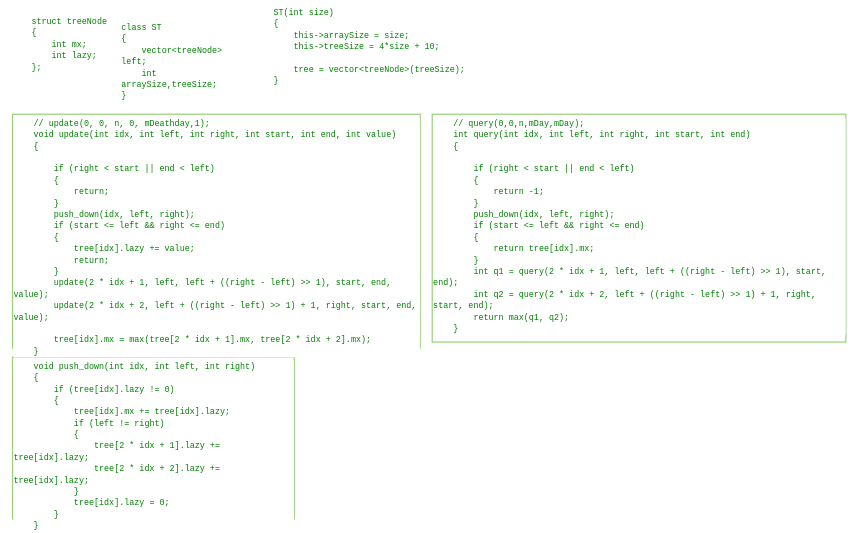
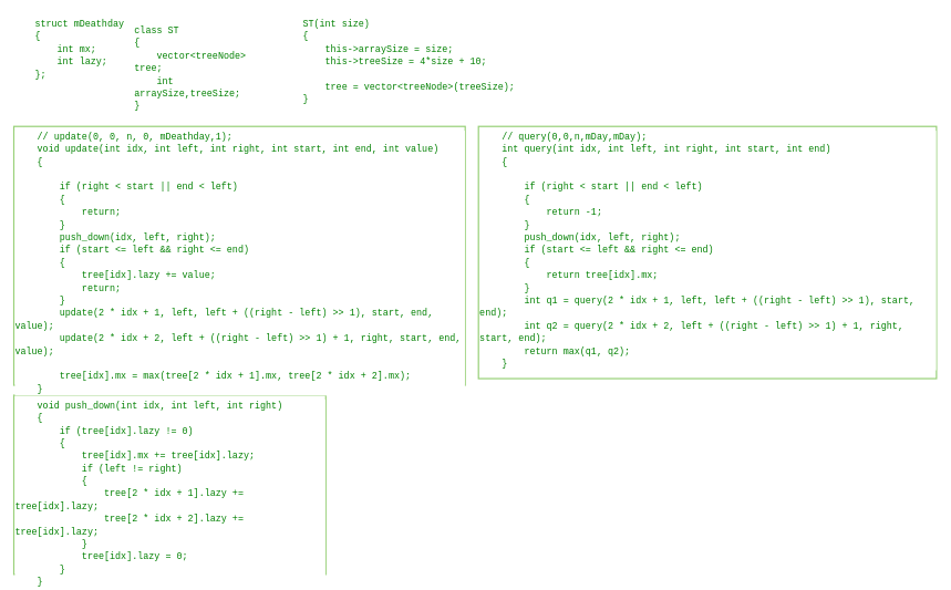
- <mxCell id="2" value="&lt;div style=&quot;color: rgb(0, 0, 0); background-color: rgb(255, 255, 255); font-family: Consolas, &amp;quot;Courier New&amp;quot;, monospace; font-weight: normal; font-size: 14px; line-height: 19px;&quot;&gt;&lt;div&gt;&lt;span style=&quot;color: #008000;&quot;&gt;struct treeNode&lt;/span&gt;&lt;/div&gt;&lt;div&gt;&lt;span style=&quot;color: #008000;&quot;&gt;{&lt;/span&gt;&lt;/div&gt;&lt;div&gt;&lt;span style=&quot;color: #008000;&quot;&gt;&amp;nbsp; &amp;nbsp; int mx;&lt;/span&gt;&lt;/div&gt;&lt;div&gt;&lt;span style=&quot;color: #008000;&quot;&gt;&amp;nbsp; &amp;nbsp; int lazy;&lt;/span&gt;&lt;/div&gt;&lt;div&gt;&lt;span style=&quot;color: #008000;&quot;&gt;};&lt;/span&gt;&lt;/div&gt;&lt;/div&gt;" style="text;whiteSpace=wrap;html=1;" parent="1" vertex="1"><mxGeometry x="50" width="150" height="120" as="geometry" y="20" /></mxCell>
+ <mxCell id="2" value="&lt;div style=&quot;color: rgb(0, 0, 0); background-color: rgb(255, 255, 255); font-family: Consolas, &amp;quot;Courier New&amp;quot;, monospace; font-weight: normal; font-size: 14px; line-height: 19px;&quot;&gt;&lt;div&gt;&lt;span style=&quot;color: #008000;&quot;&gt;struct mDeathday&lt;/span&gt;&lt;/div&gt;&lt;div&gt;&lt;span style=&quot;color: #008000;&quot;&gt;{&lt;/span&gt;&lt;/div&gt;&lt;div&gt;&lt;span style=&quot;color: #008000;&quot;&gt;&amp;nbsp; &amp;nbsp; int mx;&lt;/span&gt;&lt;/div&gt;&lt;div&gt;&lt;span style=&quot;color: #008000;&quot;&gt;&amp;nbsp; &amp;nbsp; int lazy;&lt;/span&gt;&lt;/div&gt;&lt;div&gt;&lt;span style=&quot;color: #008000;&quot;&gt;};&lt;/span&gt;&lt;/div&gt;&lt;/div&gt;" style="text;whiteSpace=wrap;html=1;" parent="1" vertex="1"><mxGeometry x="50" width="150" height="120" as="geometry" y="20" /></mxCell>
- <mxCell id="3" value="&lt;div style=&quot;color: rgb(0, 0, 0); background-color: rgb(255, 255, 255); font-family: Consolas, &amp;quot;Courier New&amp;quot;, monospace; font-weight: normal; font-size: 14px; line-height: 19px;&quot;&gt;&lt;div&gt;&lt;span style=&quot;color: #008000;&quot;&gt;class ST&lt;/span&gt;&lt;/div&gt;&lt;div&gt;&lt;span style=&quot;color: #008000;&quot;&gt;{&lt;/span&gt;&lt;/div&gt;&lt;div&gt;&lt;span style=&quot;color: #008000;&quot;&gt;&amp;nbsp; &amp;nbsp; vector&amp;lt;treeNode&amp;gt; left;&lt;/span&gt;&lt;/div&gt;&lt;div&gt;&lt;span style=&quot;color: #008000;&quot;&gt;&amp;nbsp; &amp;nbsp; int arraySize,treeSize;&lt;/span&gt;&lt;/div&gt;&lt;div&gt;&lt;span style=&quot;color: #008000;&quot;&gt;}&lt;/span&gt;&lt;/div&gt;&lt;/div&gt;" style="text;whiteSpace=wrap;html=1;" parent="1" vertex="1"><mxGeometry x="200" y="30" width="210" height="90" as="geometry" /></mxCell>
+ <mxCell id="3" value="&lt;div style=&quot;color: rgb(0, 0, 0); background-color: rgb(255, 255, 255); font-family: Consolas, &amp;quot;Courier New&amp;quot;, monospace; font-weight: normal; font-size: 14px; line-height: 19px;&quot;&gt;&lt;div&gt;&lt;span style=&quot;color: #008000;&quot;&gt;class ST&lt;/span&gt;&lt;/div&gt;&lt;div&gt;&lt;span style=&quot;color: #008000;&quot;&gt;{&lt;/span&gt;&lt;/div&gt;&lt;div&gt;&lt;span style=&quot;color: #008000;&quot;&gt;&amp;nbsp; &amp;nbsp; vector&amp;lt;treeNode&amp;gt; tree;&lt;/span&gt;&lt;/div&gt;&lt;div&gt;&lt;span style=&quot;color: #008000;&quot;&gt;&amp;nbsp; &amp;nbsp; int arraySize,treeSize;&lt;/span&gt;&lt;/div&gt;&lt;div&gt;&lt;span style=&quot;color: #008000;&quot;&gt;}&lt;/span&gt;&lt;/div&gt;&lt;/div&gt;" style="text;whiteSpace=wrap;html=1;" parent="1" vertex="1"><mxGeometry x="200" y="30" width="210" height="90" as="geometry" /></mxCell>
- <mxCell id="4" value="&lt;div style=&quot;color: rgb(0, 0, 0); background-color: rgb(255, 255, 255); font-family: Consolas, &amp;quot;Courier New&amp;quot;, monospace; font-weight: normal; font-size: 14px; line-height: 19px;&quot;&gt;&lt;div&gt;&lt;span style=&quot;color: #008000;&quot;&gt;&amp;nbsp; &amp;nbsp; ST(int size)&lt;/span&gt;&lt;/div&gt;&lt;div&gt;&lt;span style=&quot;color: #008000;&quot;&gt;&amp;nbsp; &amp;nbsp; {&lt;/span&gt;&lt;/div&gt;&lt;div&gt;&lt;span style=&quot;color: #008000;&quot;&gt;&amp;nbsp; &amp;nbsp; &amp;nbsp; &amp;nbsp; this-&amp;gt;arraySize = size;&lt;/span&gt;&lt;/div&gt;&lt;div&gt;&lt;span style=&quot;color: #008000;&quot;&gt;&amp;nbsp; &amp;nbsp; &amp;nbsp; &amp;nbsp; this-&amp;gt;treeSize = 4*size + 10;&lt;/span&gt;&lt;/div&gt;&lt;div&gt;&lt;span style=&quot;color: #008000;&quot;&gt;&amp;nbsp;&lt;/span&gt;&lt;/div&gt;&lt;div&gt;&lt;span style=&quot;color: #008000;&quot;&gt;&amp;nbsp; &amp;nbsp; &amp;nbsp; &amp;nbsp; tree = vector&amp;lt;treeNode&amp;gt;(treeSize);&lt;/span&gt;&lt;/div&gt;&lt;div&gt;&lt;span style=&quot;color: #008000;&quot;&gt;&amp;nbsp; &amp;nbsp; }&lt;/span&gt;&lt;/div&gt;&lt;/div&gt;" style="text;whiteSpace=wrap;html=1;" parent="1" vertex="1"><mxGeometry x="420" y="5" width="360" height="160" as="geometry" /></mxCell>
+ <mxCell id="4" value="&lt;div style=&quot;color: rgb(0, 0, 0); background-color: rgb(255, 255, 255); font-family: Consolas, &amp;quot;Courier New&amp;quot;, monospace; font-weight: normal; font-size: 14px; line-height: 19px;&quot;&gt;&lt;div&gt;&lt;span style=&quot;color: #008000;&quot;&gt;&amp;nbsp; &amp;nbsp; ST(int size)&lt;/span&gt;&lt;/div&gt;&lt;div&gt;&lt;span style=&quot;color: #008000;&quot;&gt;&amp;nbsp; &amp;nbsp; {&lt;/span&gt;&lt;/div&gt;&lt;div&gt;&lt;span style=&quot;color: #008000;&quot;&gt;&amp;nbsp; &amp;nbsp; &amp;nbsp; &amp;nbsp; this-&amp;gt;arraySize = size;&lt;/span&gt;&lt;/div&gt;&lt;div&gt;&lt;span style=&quot;color: #008000;&quot;&gt;&amp;nbsp; &amp;nbsp; &amp;nbsp; &amp;nbsp; this-&amp;gt;treeSize = 4*size + 10;&lt;/span&gt;&lt;/div&gt;&lt;div&gt;&lt;span style=&quot;color: #008000;&quot;&gt;&amp;nbsp;&lt;/span&gt;&lt;/div&gt;&lt;div&gt;&lt;span style=&quot;color: #008000;&quot;&gt;&amp;nbsp; &amp;nbsp; &amp;nbsp; &amp;nbsp; tree = vector&amp;lt;treeNode&amp;gt;(treeSize);&lt;/span&gt;&lt;/div&gt;&lt;div&gt;&lt;span style=&quot;color: #008000;&quot;&gt;&amp;nbsp; &amp;nbsp; }&lt;/span&gt;&lt;/div&gt;&lt;/div&gt;" style="text;whiteSpace=wrap;html=1;" parent="1" vertex="1"><mxGeometry x="420" width="360" height="160" as="geometry" y="20" /></mxCell>
